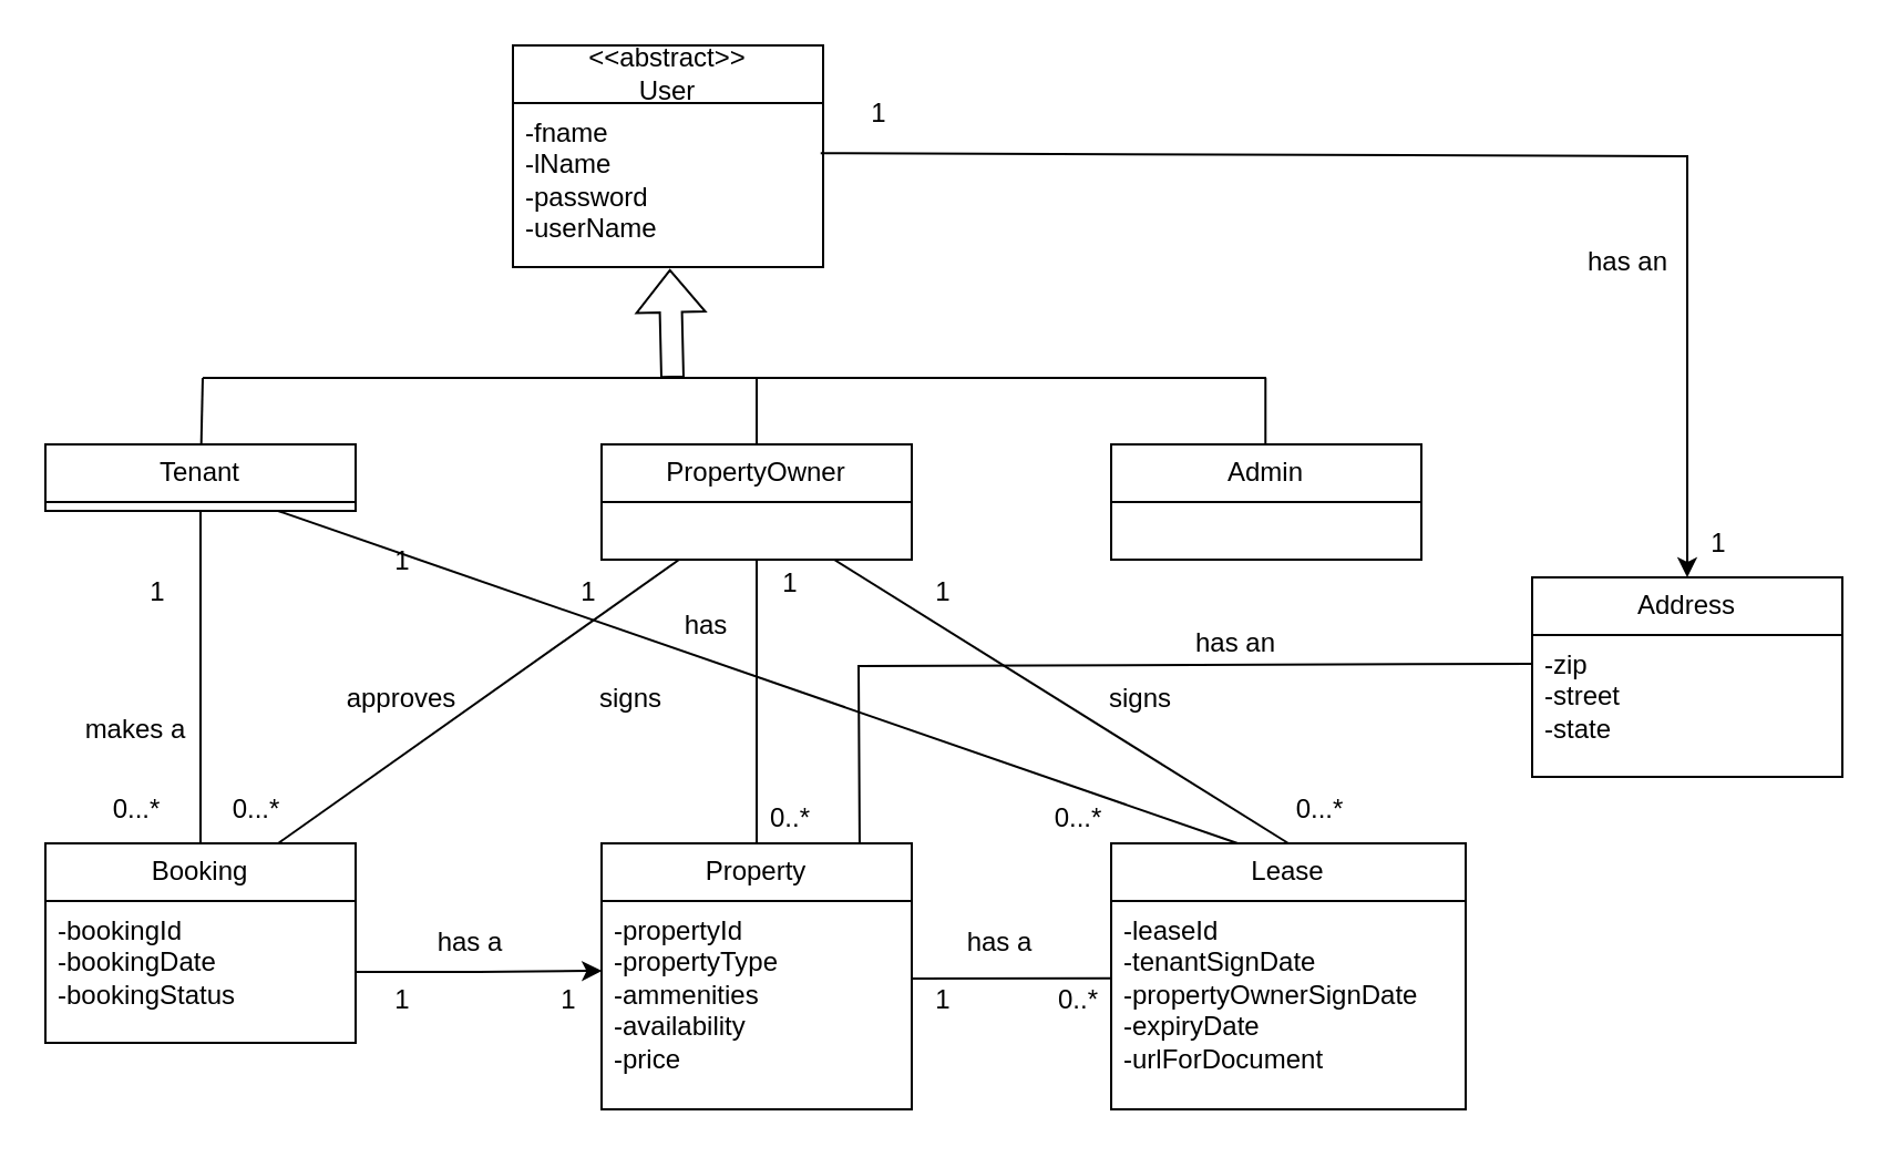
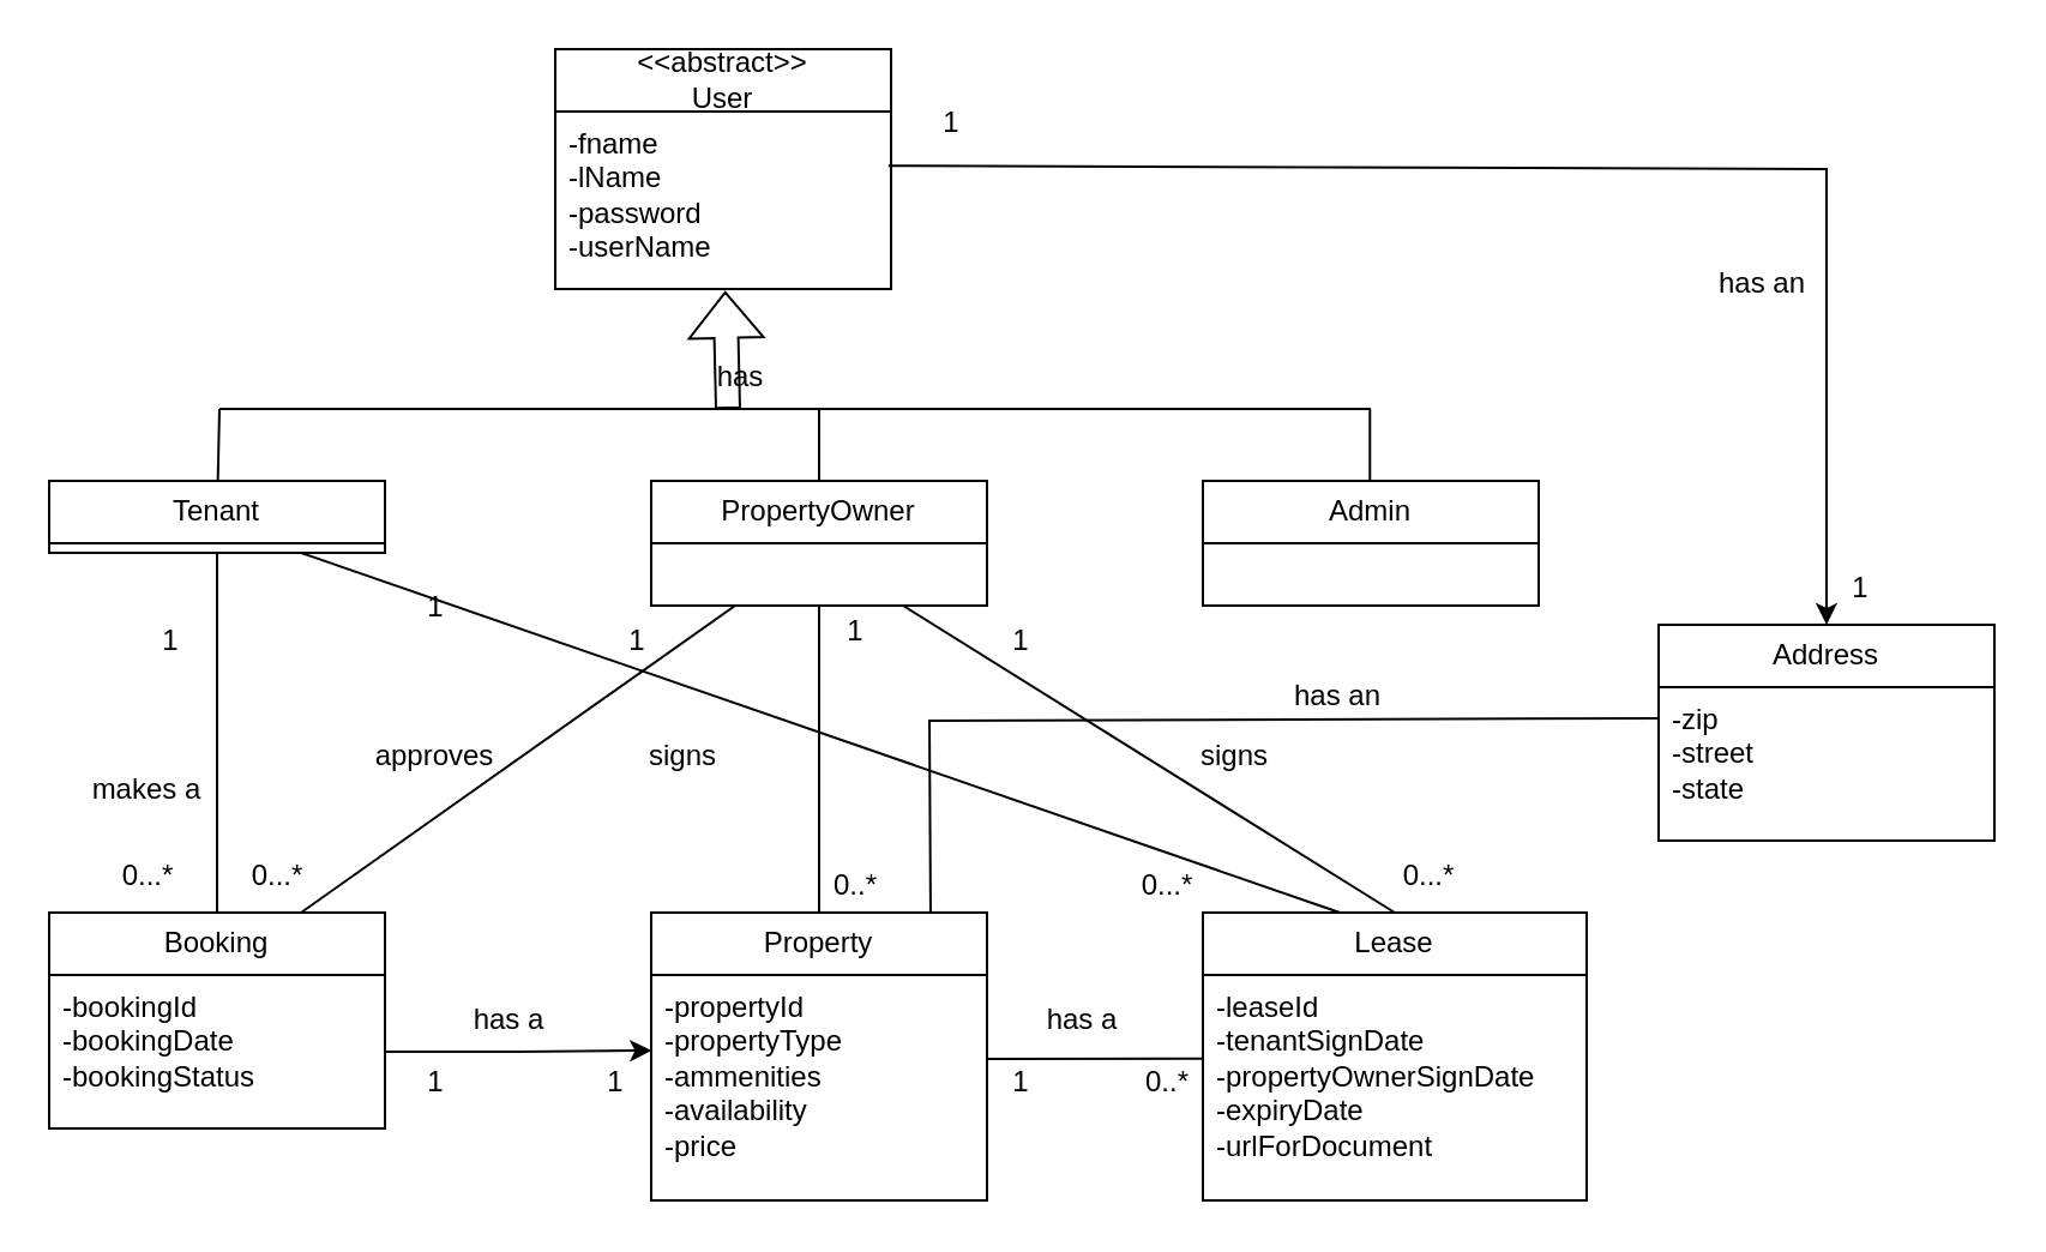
- <mxCell id="29" value="has" style="text;html=1;align=center;verticalAlign=middle;whiteSpace=wrap;rounded=0;" parent="1" vertex="1"><mxGeometry x="295" y="274" width="47" height="15" as="geometry" /></mxCell>
+ <mxCell id="29" value="has" style="text;html=1;align=center;verticalAlign=middle;whiteSpace=wrap;rounded=0;" parent="1" vertex="1"><mxGeometry x="285" y="149" width="47" height="15" as="geometry" /></mxCell>
